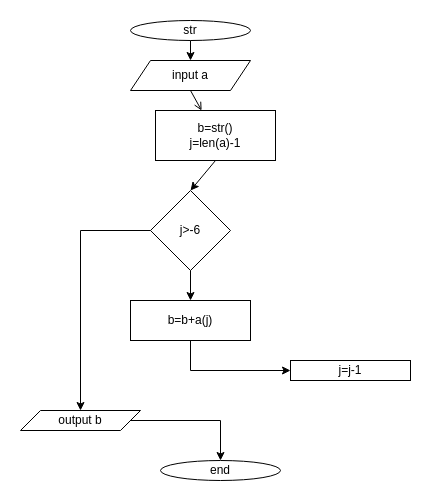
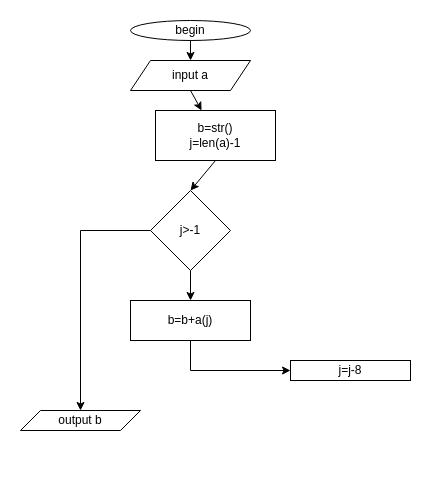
- <mxCell id="2" value="str" style="ellipse;whiteSpace=wrap;html=1;" vertex="1" parent="1"><mxGeometry x="130" y="20" width="120" height="20" as="geometry" /></mxCell>
+ <mxCell id="2" value="begin" style="ellipse;whiteSpace=wrap;html=1;" vertex="1" parent="1"><mxGeometry x="130" y="20" width="120" height="20" as="geometry" /></mxCell>
- <mxCell id="7" value="" style="endArrow=open;html=1;rounded=0;exitX=0.5;exitY=1;exitDx=0;exitDy=0;" edge="1" parent="1" source="5" target="6"><mxGeometry width="50" height="50" relative="1" as="geometry"><mxPoint x="80" y="310" as="sourcePoint" /><mxPoint x="130" y="260" as="targetPoint" /></mxGeometry></mxCell>
+ <mxCell id="7" value="" style="endArrow=classic;html=1;rounded=0;exitX=0.5;exitY=1;exitDx=0;exitDy=0;" edge="1" parent="1" source="5" target="6"><mxGeometry width="50" height="50" relative="1" as="geometry"><mxPoint x="80" y="310" as="sourcePoint" /><mxPoint x="130" y="260" as="targetPoint" /></mxGeometry></mxCell>
- <mxCell id="9" value="j&amp;gt;-6" style="rhombus;whiteSpace=wrap;html=1;" vertex="1" parent="1"><mxGeometry x="150" y="190" width="80" height="80" as="geometry" /></mxCell>
+ <mxCell id="9" value="j&amp;gt;-1" style="rhombus;whiteSpace=wrap;html=1;" vertex="1" parent="1"><mxGeometry x="150" y="190" width="80" height="80" as="geometry" /></mxCell>
- <mxCell id="13" value="j=j-1" style="rounded=0;whiteSpace=wrap;html=1;" vertex="1" parent="1"><mxGeometry x="290" y="360" width="120" height="20" as="geometry" /></mxCell>
+ <mxCell id="13" value="j=j-8" style="rounded=0;whiteSpace=wrap;html=1;" vertex="1" parent="1"><mxGeometry x="290" y="360" width="120" height="20" as="geometry" /></mxCell>
- <mxCell id="17" value="" style="endArrow=classic;html=1;rounded=0;exitX=1;exitY=0.5;exitDx=0;exitDy=0;entryX=0.5;entryY=0;entryDx=0;entryDy=0;" edge="1" parent="1" source="15" target="16"><mxGeometry width="50" height="50" relative="1" as="geometry"><mxPoint x="220" y="430" as="sourcePoint" /><mxPoint x="270" y="380" as="targetPoint" /><Array as="points"><mxPoint x="220" y="420" /></Array></mxGeometry></mxCell>
- <mxCell id="16" value="end" style="ellipse;whiteSpace=wrap;html=1;" vertex="1" parent="1"><mxGeometry x="160" y="460" width="120" height="20" as="geometry" /></mxCell>
